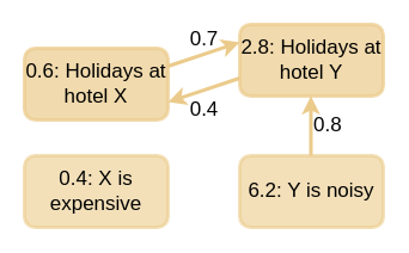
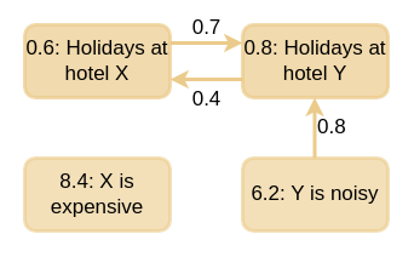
- <mxCell id="3" value="&lt;font style=&quot;font-size: 17px;&quot;&gt;2.8: Holidays at hotel Y&lt;br&gt;&lt;/font&gt;" style="rounded=1;whiteSpace=wrap;html=1;fillColor=#EBCB8B;strokeColor=#ebcb8b;strokeWidth=3;gradientColor=none;opacity=70;" vertex="1" parent="1"><mxGeometry x="200" y="20" width="120" height="60" as="geometry" /></mxCell>
+ <mxCell id="3" value="&lt;font style=&quot;font-size: 17px;&quot;&gt;0.8: Holidays at hotel Y&lt;br&gt;&lt;/font&gt;" style="rounded=1;whiteSpace=wrap;html=1;fillColor=#EBCB8B;strokeColor=#ebcb8b;strokeWidth=3;gradientColor=none;opacity=70;" vertex="1" parent="1"><mxGeometry x="200" y="20" width="120" height="60" as="geometry" /></mxCell>
- <mxCell id="2" value="&lt;font style=&quot;font-size: 17px;&quot;&gt;0.6: Holidays at hotel X&lt;br&gt;&lt;/font&gt;" style="rounded=1;whiteSpace=wrap;html=1;fillColor=#EBCB8B;strokeColor=#ebcb8b;strokeWidth=3;gradientColor=none;opacity=70;" vertex="1" parent="1"><mxGeometry x="20" y="40" width="120" height="60" as="geometry" /></mxCell>
+ <mxCell id="2" value="&lt;font style=&quot;font-size: 17px;&quot;&gt;0.6: Holidays at hotel X&lt;br&gt;&lt;/font&gt;" style="rounded=1;whiteSpace=wrap;html=1;fillColor=#EBCB8B;strokeColor=#ebcb8b;strokeWidth=3;gradientColor=none;opacity=70;" vertex="1" parent="1"><mxGeometry x="20" y="20" width="120" height="60" as="geometry" /></mxCell>
- <mxCell id="4" value="&lt;div&gt;&lt;font style=&quot;font-size: 17px;&quot;&gt;0.4: X is expensive&lt;/font&gt;&lt;/div&gt;" style="rounded=1;whiteSpace=wrap;html=1;fillColor=#EBCB8B;strokeColor=#ebcb8b;strokeWidth=3;gradientColor=none;opacity=60;" vertex="1" parent="1"><mxGeometry x="20" y="130" width="120" height="60" as="geometry" /></mxCell>
+ <mxCell id="4" value="&lt;div&gt;&lt;font style=&quot;font-size: 17px;&quot;&gt;8.4: X is expensive&lt;/font&gt;&lt;/div&gt;" style="rounded=1;whiteSpace=wrap;html=1;fillColor=#EBCB8B;strokeColor=#ebcb8b;strokeWidth=3;gradientColor=none;opacity=60;" vertex="1" parent="1"><mxGeometry x="20" y="130" width="120" height="60" as="geometry" /></mxCell>
